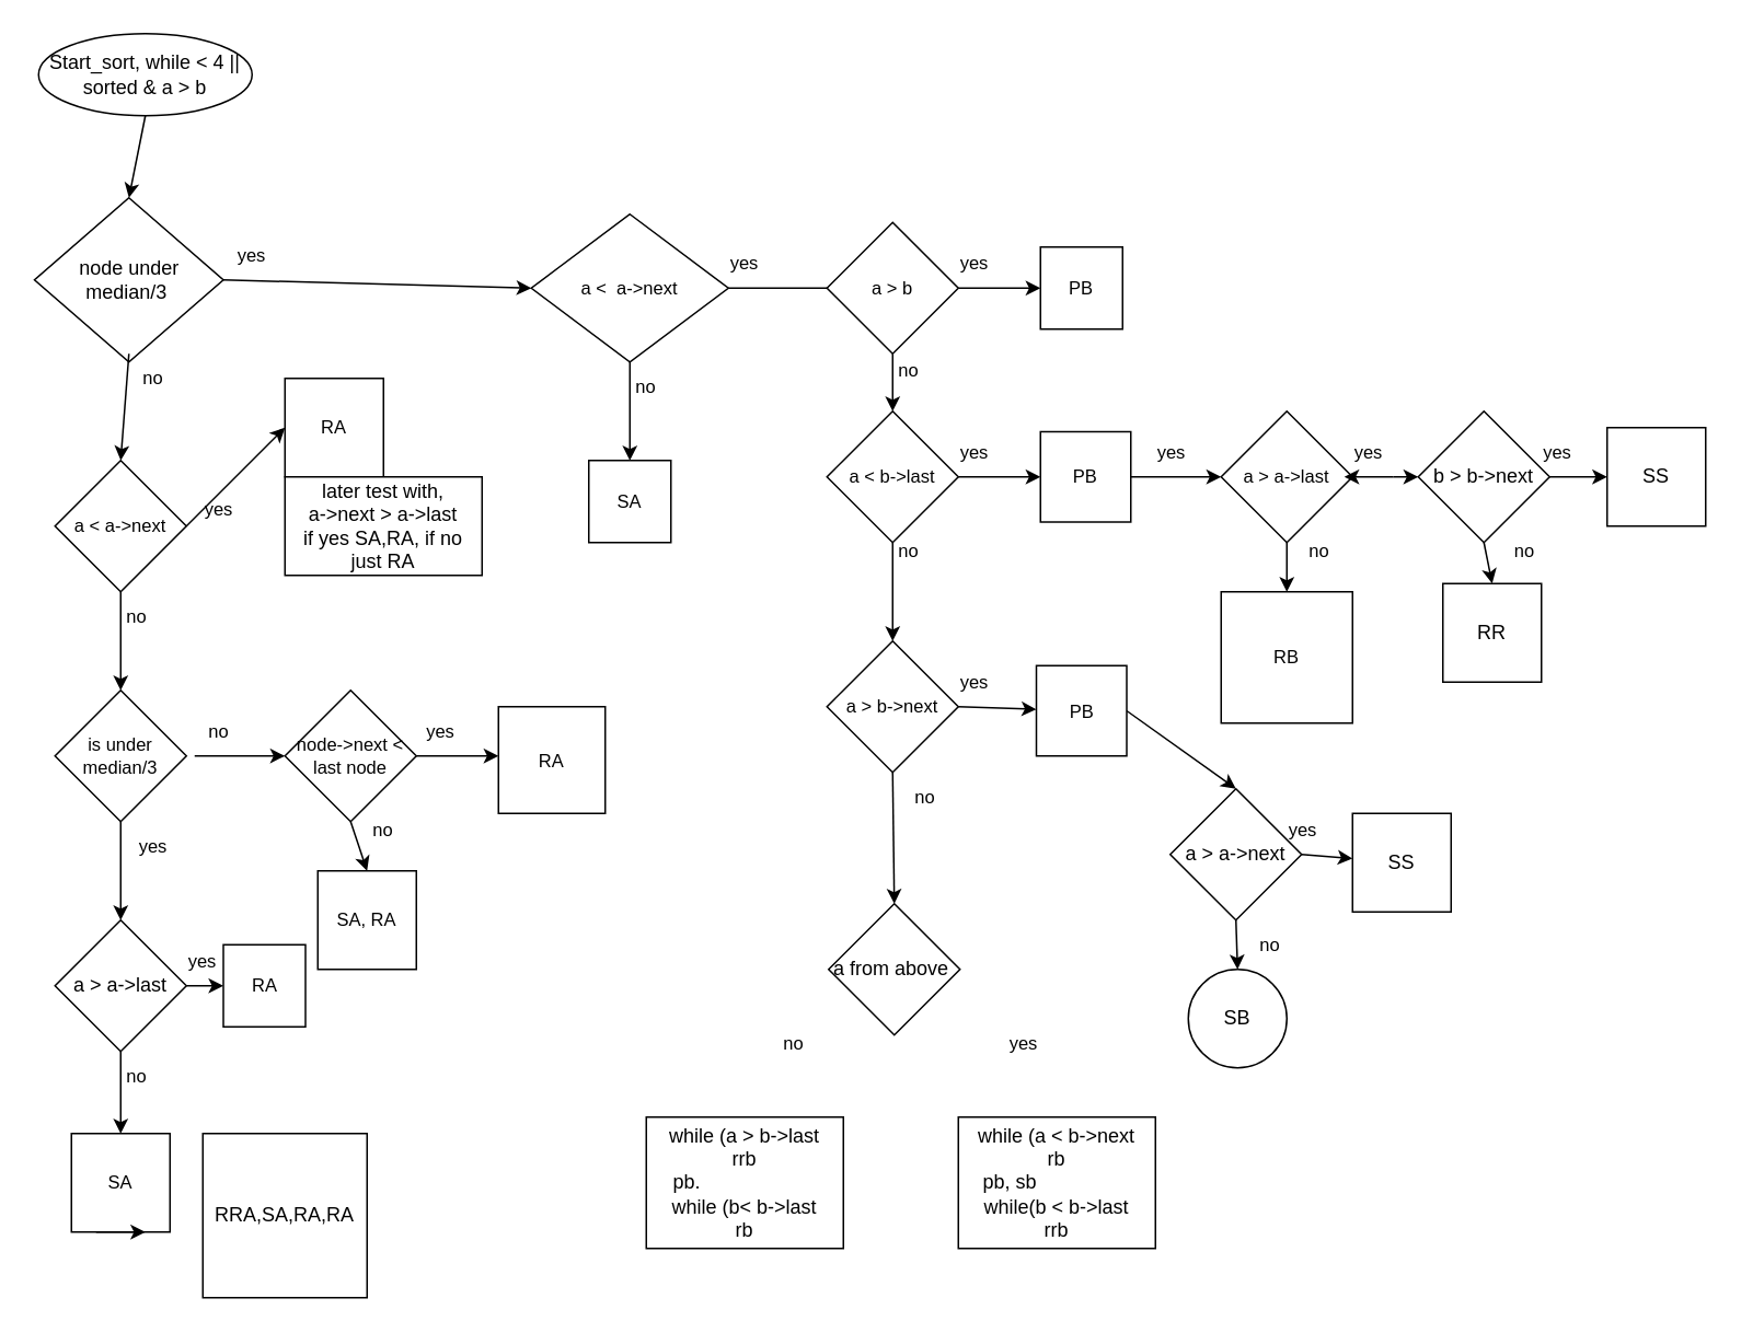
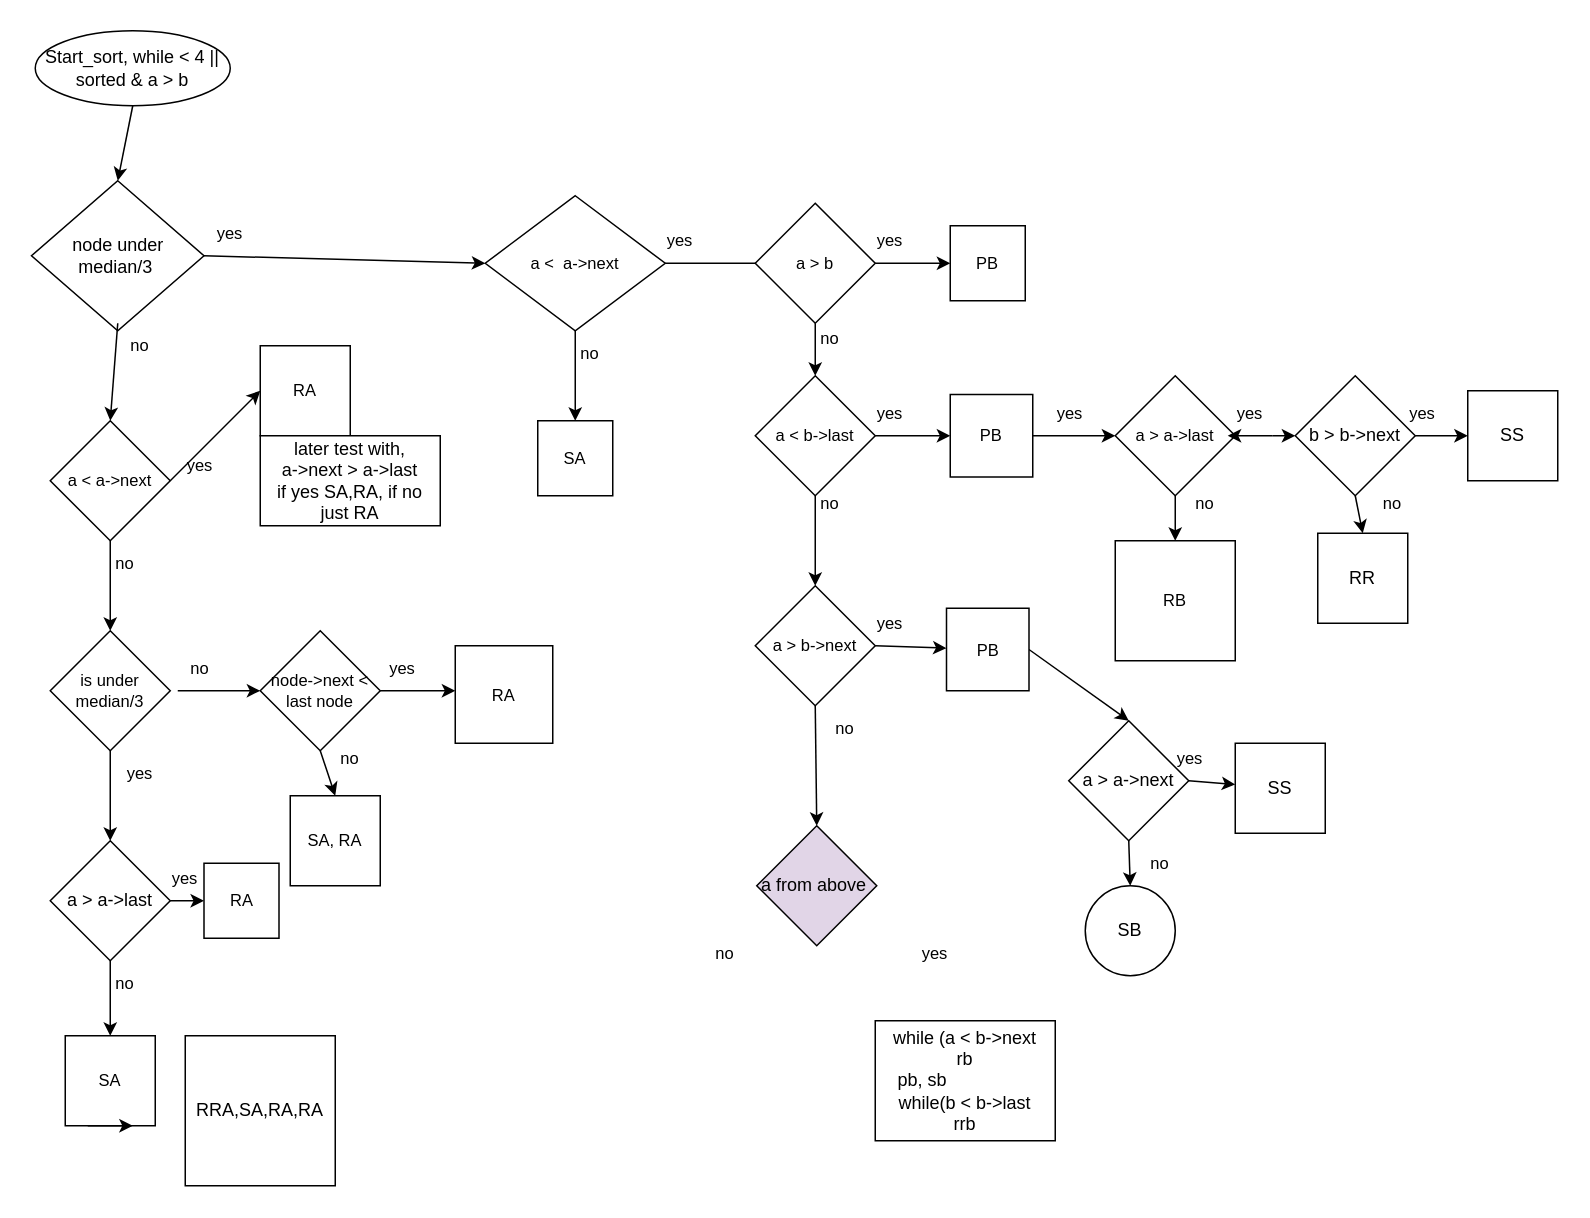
- <mxCell id="86" value="a from above&amp;nbsp;" style="rhombus;whiteSpace=wrap;html=1;" vertex="1" parent="1"><mxGeometry x="504" y="550" width="80" height="80" as="geometry" /></mxCell>
+ <mxCell id="86" value="a from above&amp;nbsp;" style="rhombus;whiteSpace=wrap;html=1;fillColor=#e1d5e7;" vertex="1" parent="1"><mxGeometry x="504" y="550" width="80" height="80" as="geometry" /></mxCell>
- <mxCell id="88" value="while (a &amp;gt; b-&amp;gt;last&lt;br&gt;rrb&lt;br&gt;pb.&amp;nbsp; &amp;nbsp; &amp;nbsp; &amp;nbsp; &amp;nbsp; &amp;nbsp; &amp;nbsp; &amp;nbsp; &amp;nbsp; &amp;nbsp; &amp;nbsp;&lt;br&gt;while (b&amp;lt; b-&amp;gt;last&lt;br&gt;rb" style="rounded=0;whiteSpace=wrap;html=1;" vertex="1" parent="1"><mxGeometry x="393" y="680" width="120" height="80" as="geometry" /></mxCell>
